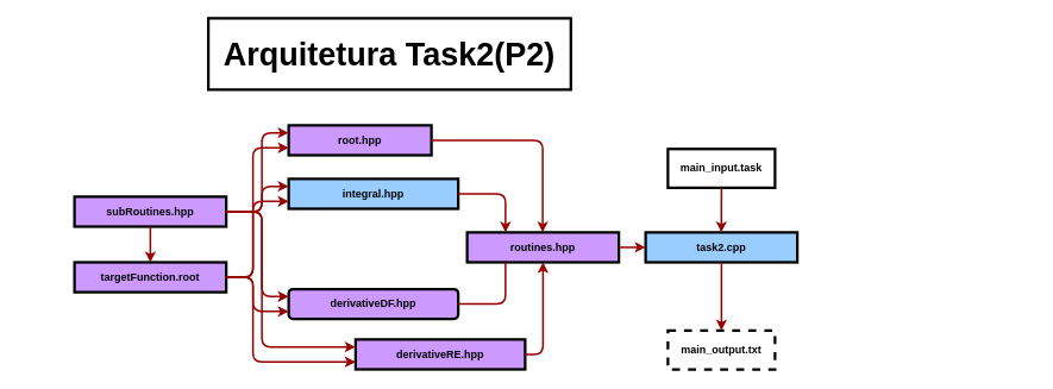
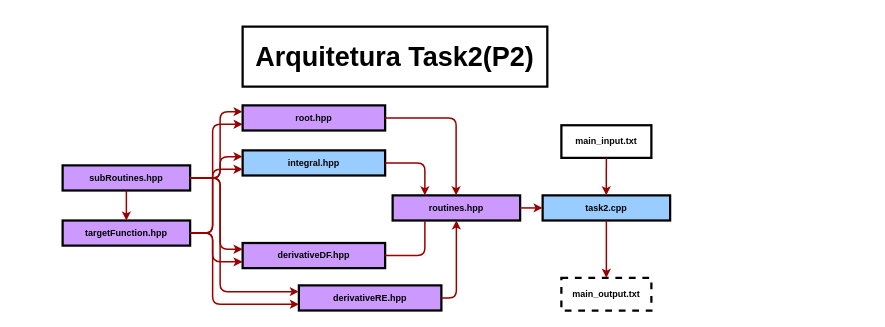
- <mxCell id="3" value="&lt;b&gt;&lt;font style=&quot;font-size: 36px&quot;&gt;Arquitetura Task2(P2)&lt;/font&gt;&lt;/b&gt;" style="text;html=1;fillColor=none;align=center;verticalAlign=middle;whiteSpace=wrap;rounded=0;strokeColor=#000000;strokeWidth=3;perimeterSpacing=0;" parent="1" vertex="1"><mxGeometry x="233" y="20" width="406.25" height="80" as="geometry" /></mxCell>
+ <mxCell id="3" value="&lt;b&gt;&lt;font style=&quot;font-size: 36px&quot;&gt;Arquitetura Task2(P2)&lt;/font&gt;&lt;/b&gt;" style="text;html=1;fillColor=none;align=center;verticalAlign=middle;whiteSpace=wrap;rounded=0;strokeColor=#000000;strokeWidth=3;perimeterSpacing=0;" parent="1" vertex="1"><mxGeometry x="323" y="35" width="406.25" height="80" as="geometry" /></mxCell>
- <mxCell id="5" value="root.hpp" style="whiteSpace=wrap;align=center;verticalAlign=middle;fontStyle=1;strokeWidth=3;fillColor=#CC99FF;" parent="1" vertex="1"><mxGeometry x="323" y="140" width="160" height="33.5" as="geometry" /></mxCell>
+ <mxCell id="5" value="root.hpp" style="whiteSpace=wrap;align=center;verticalAlign=middle;fontStyle=1;strokeWidth=3;fillColor=#CC99FF;" parent="1" vertex="1"><mxGeometry x="323" y="140" width="190" height="33.5" as="geometry" /></mxCell>
- <mxCell id="2" value="main_input.task" style="whiteSpace=wrap;align=center;verticalAlign=middle;fontStyle=1;strokeWidth=3;fillColor=#FFFFFF;" parent="1" vertex="1"><mxGeometry x="748" y="166.5" width="120" height="43.5" as="geometry" /></mxCell>
+ <mxCell id="2" value="main_input.txt" style="whiteSpace=wrap;align=center;verticalAlign=middle;fontStyle=1;strokeWidth=3;fillColor=#FFFFFF;" parent="1" vertex="1"><mxGeometry x="748" y="166.5" width="120" height="43.5" as="geometry" /></mxCell>
- <mxCell id="13" value="targetFunction.root" style="whiteSpace=wrap;align=center;verticalAlign=middle;fontStyle=1;strokeWidth=3;fillColor=#CC99FF;" parent="1" vertex="1"><mxGeometry x="83" y="293.5" width="170" height="33.5" as="geometry" /></mxCell>
+ <mxCell id="13" value="targetFunction.hpp" style="whiteSpace=wrap;align=center;verticalAlign=middle;fontStyle=1;strokeWidth=3;fillColor=#CC99FF;" parent="1" vertex="1"><mxGeometry x="83" y="293.5" width="170" height="33.5" as="geometry" /></mxCell>
- <mxCell id="15" value="derivativeDF.hpp" style="whiteSpace=wrap;align=center;verticalAlign=middle;fontStyle=1;strokeWidth=3;fillColor=#CC99FF;rounded=1;" parent="1" vertex="1"><mxGeometry x="323" y="323.5" width="190" height="33.5" as="geometry" /></mxCell>
+ <mxCell id="15" value="derivativeDF.hpp" style="whiteSpace=wrap;align=center;verticalAlign=middle;fontStyle=1;strokeWidth=3;fillColor=#CC99FF;" parent="1" vertex="1"><mxGeometry x="323" y="323.5" width="190" height="33.5" as="geometry" /></mxCell>
